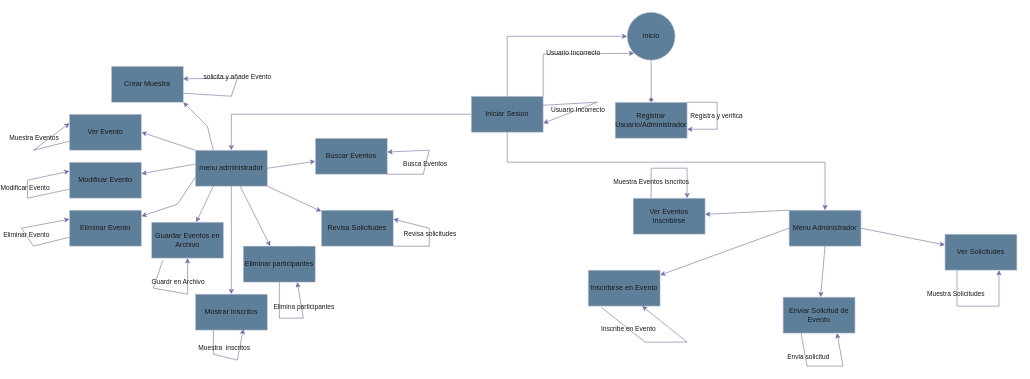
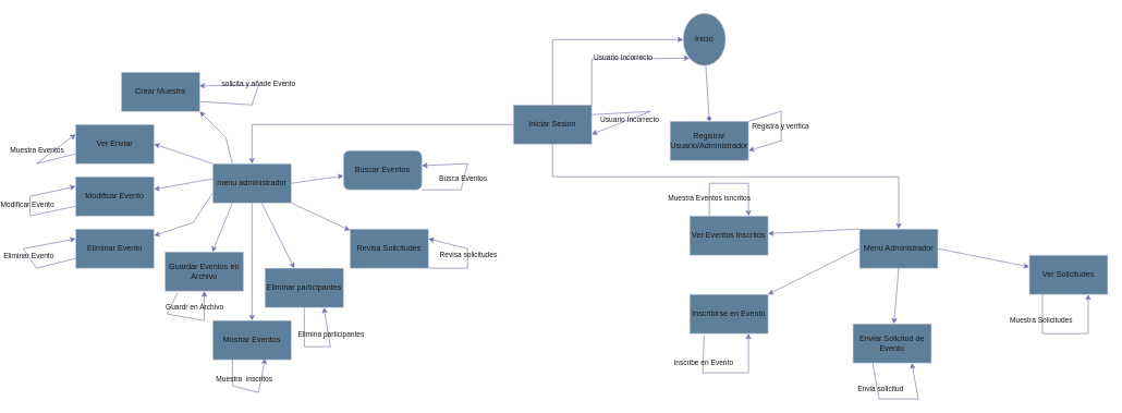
- <mxCell id="2" value="Inicio" style="ellipse;whiteSpace=wrap;html=1;aspect=fixed;labelBackgroundColor=none;fillColor=#5D7F99;strokeColor=#D0CEE2;fontColor=#1A1A1A;" parent="1" vertex="1"><mxGeometry x="1030" y="20" width="80" height="80" as="geometry" /></mxCell>
+ <mxCell id="2" value="Inicio" style="ellipse;whiteSpace=wrap;html=1;aspect=fixed;labelBackgroundColor=none;fillColor=#5D7F99;strokeColor=#D0CEE2;fontColor=#1A1A1A;" parent="1" vertex="1"><mxGeometry x="1030" y="20" width="65" height="80" as="geometry" /></mxCell>
- <mxCell id="4" value="Registrar Usuario/Administrador" style="rounded=0;whiteSpace=wrap;html=1;labelBackgroundColor=none;fillColor=#5D7F99;strokeColor=#D0CEE2;fontColor=#1A1A1A;" parent="1" vertex="1"><mxGeometry x="1010" y="170" width="120" height="60" as="geometry" /></mxCell>
+ <mxCell id="4" value="Registrar Usuario/Administrador" style="rounded=0;whiteSpace=wrap;html=1;labelBackgroundColor=none;fillColor=#5D7F99;strokeColor=#D0CEE2;fontColor=#1A1A1A;" parent="1" vertex="1"><mxGeometry x="1010" y="185" width="120" height="60" as="geometry" /></mxCell>
- <mxCell id="18" value="Ver Evento" style="rounded=0;whiteSpace=wrap;html=1;labelBackgroundColor=none;fillColor=#5D7F99;strokeColor=#D0CEE2;fontColor=#1A1A1A;" vertex="1" parent="1"><mxGeometry x="100" y="190" width="120" height="60" as="geometry" /></mxCell>
+ <mxCell id="18" value="Ver Enviar" style="rounded=0;whiteSpace=wrap;html=1;labelBackgroundColor=none;fillColor=#5D7F99;strokeColor=#D0CEE2;fontColor=#1A1A1A;" vertex="1" parent="1"><mxGeometry x="100" y="190" width="120" height="60" as="geometry" /></mxCell>
- <mxCell id="44" value="Buscar Eventos" style="rounded=0;whiteSpace=wrap;html=1;labelBackgroundColor=none;fillColor=#5D7F99;strokeColor=#D0CEE2;fontColor=#1A1A1A;" vertex="1" parent="1"><mxGeometry x="510" y="230" width="120" height="60" as="geometry" /></mxCell>
+ <mxCell id="44" value="Buscar Eventos" style="whiteSpace=wrap;html=1;labelBackgroundColor=none;fillColor=#5D7F99;strokeColor=#D0CEE2;fontColor=#1A1A1A;rounded=1;" vertex="1" parent="1"><mxGeometry x="510" y="230" width="120" height="60" as="geometry" /></mxCell>
- <mxCell id="54" value="Ver Eventos Inscribirse" style="rounded=0;whiteSpace=wrap;html=1;labelBackgroundColor=none;fillColor=#5D7F99;strokeColor=#D0CEE2;fontColor=#1A1A1A;" vertex="1" parent="1"><mxGeometry x="1040" y="330" width="120" height="60" as="geometry" /></mxCell>
+ <mxCell id="54" value="Ver Eventos Inscritos" style="rounded=0;whiteSpace=wrap;html=1;labelBackgroundColor=none;fillColor=#5D7F99;strokeColor=#D0CEE2;fontColor=#1A1A1A;" vertex="1" parent="1"><mxGeometry x="1040" y="330" width="120" height="60" as="geometry" /></mxCell>
- <mxCell id="30" value="Guardar Eventos en Archivo" style="rounded=0;whiteSpace=wrap;html=1;labelBackgroundColor=none;fillColor=#5D7F99;strokeColor=#D0CEE2;fontColor=#1A1A1A;" vertex="1" parent="1"><mxGeometry x="237" y="370" width="120" height="60" as="geometry" /></mxCell>
+ <mxCell id="30" value="Guardar Eventos en Archivo" style="rounded=0;whiteSpace=wrap;html=1;labelBackgroundColor=none;fillColor=#5D7F99;strokeColor=#D0CEE2;fontColor=#1A1A1A;" vertex="1" parent="1"><mxGeometry x="237" y="385" width="120" height="60" as="geometry" /></mxCell>
- <mxCell id="58" value="Inscribirse en Evento" style="rounded=0;whiteSpace=wrap;html=1;labelBackgroundColor=none;fillColor=#5D7F99;strokeColor=#D0CEE2;fontColor=#1A1A1A;" vertex="1" parent="1"><mxGeometry x="965" y="450" width="120" height="60" as="geometry" /></mxCell>
+ <mxCell id="58" value="Inscribirse en Evento" style="rounded=0;whiteSpace=wrap;html=1;labelBackgroundColor=none;fillColor=#5D7F99;strokeColor=#D0CEE2;fontColor=#1A1A1A;" vertex="1" parent="1"><mxGeometry x="1040" y="450" width="120" height="60" as="geometry" /></mxCell>
- <mxCell id="34" value="Mostrar Inscritos" style="rounded=0;whiteSpace=wrap;html=1;labelBackgroundColor=none;fillColor=#5D7F99;strokeColor=#D0CEE2;fontColor=#1A1A1A;" vertex="1" parent="1"><mxGeometry x="310" y="490" width="120" height="60" as="geometry" /></mxCell>
+ <mxCell id="34" value="Mostrar Eventos" style="rounded=0;whiteSpace=wrap;html=1;labelBackgroundColor=none;fillColor=#5D7F99;strokeColor=#D0CEE2;fontColor=#1A1A1A;" vertex="1" parent="1"><mxGeometry x="310" y="490" width="120" height="60" as="geometry" /></mxCell>
